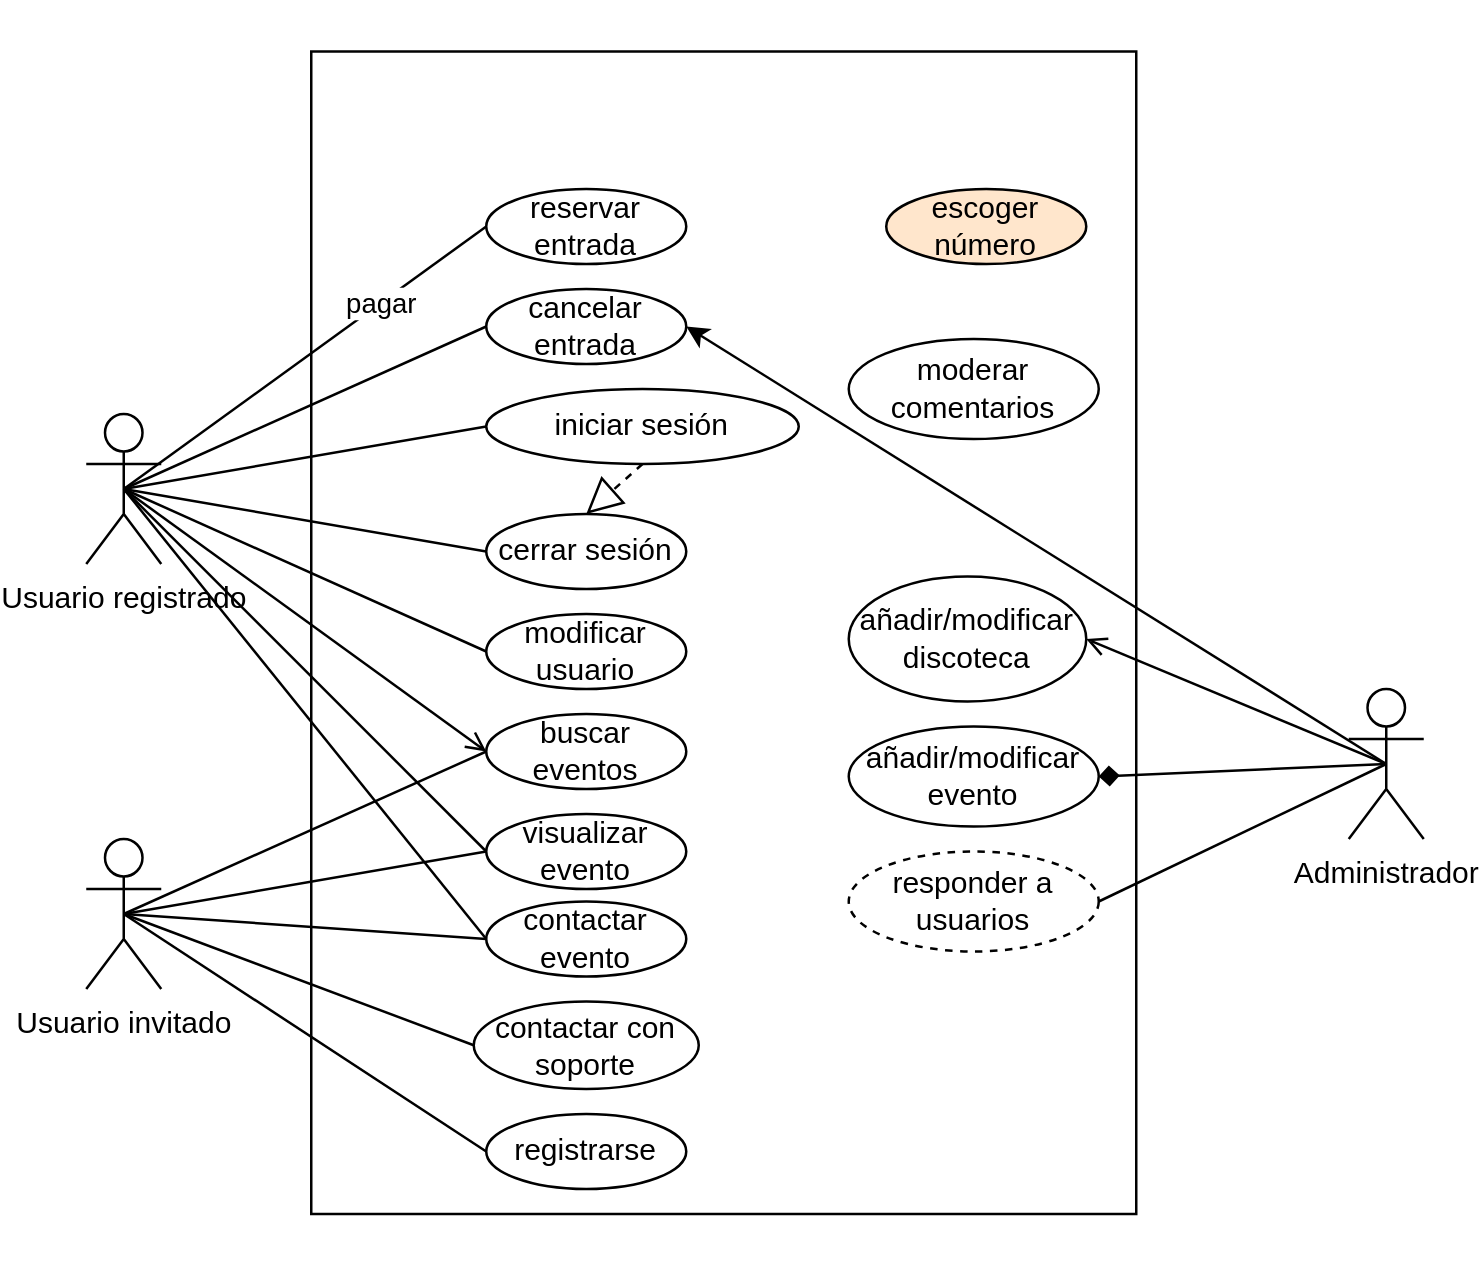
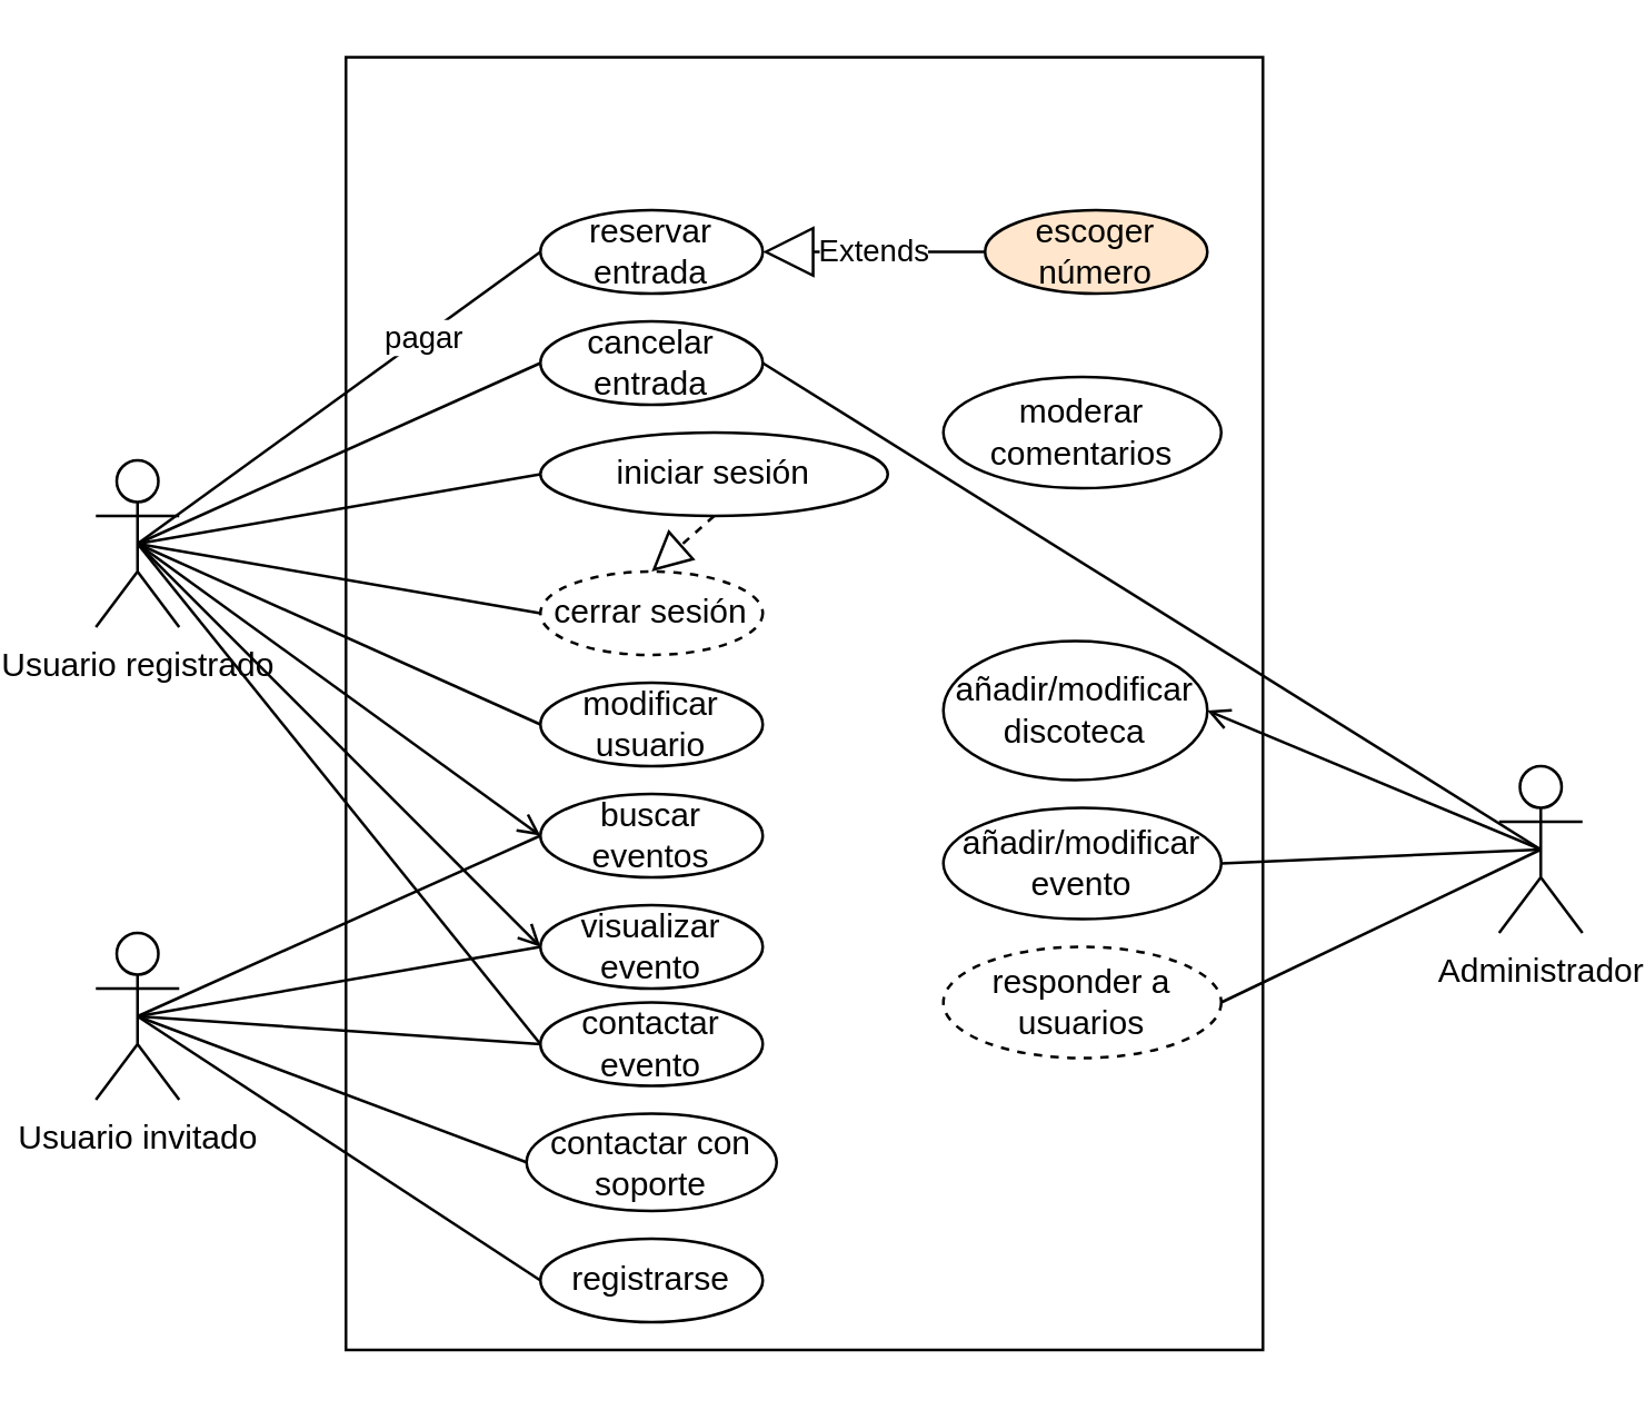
+ <mxCell id="37" value="Extends" style="endArrow=block;endSize=16;endFill=0;html=1;rounded=0;exitX=0;exitY=0.5;exitDx=0;exitDy=0;entryX=1;entryY=0.5;entryDx=0;entryDy=0;" edge="1" parent="1" source="36" target="28"><mxGeometry width="160" relative="1" as="geometry"><mxPoint x="390" y="145" as="sourcePoint" /><mxPoint x="550" y="145" as="targetPoint" /></mxGeometry></mxCell>
- <mxCell id="40" value="" style="endArrow=classic;html=1;rounded=0;entryX=1;entryY=0.5;entryDx=0;entryDy=0;exitX=0.5;exitY=0.5;exitDx=0;exitDy=0;exitPerimeter=0;" edge="1" parent="1" source="4" target="38"><mxGeometry width="50" height="50" relative="1" as="geometry"><mxPoint x="430" y="165" as="sourcePoint" /><mxPoint x="200" y="110" as="targetPoint" /></mxGeometry></mxCell>
+ <mxCell id="40" value="" style="endArrow=none;html=1;rounded=0;entryX=1;entryY=0.5;entryDx=0;entryDy=0;exitX=0.5;exitY=0.5;exitDx=0;exitDy=0;exitPerimeter=0;" edge="1" parent="1" source="4" target="38"><mxGeometry width="50" height="50" relative="1" as="geometry"><mxPoint x="430" y="165" as="sourcePoint" /><mxPoint x="200" y="110" as="targetPoint" /></mxGeometry></mxCell>
- <mxCell id="7" value="cerrar sesión" style="ellipse;whiteSpace=wrap;html=1;" vertex="1" parent="1"><mxGeometry x="180" y="205" width="80" height="30" as="geometry" /></mxCell>
+ <mxCell id="7" value="cerrar sesión" style="ellipse;whiteSpace=wrap;html=1;dashed=1;" vertex="1" parent="1"><mxGeometry x="180" y="205" width="80" height="30" as="geometry" /></mxCell>
- <mxCell id="25" value="" style="endArrow=diamond;html=1;rounded=0;exitX=0.5;exitY=0.5;exitDx=0;exitDy=0;exitPerimeter=0;entryX=1;entryY=0.5;entryDx=0;entryDy=0;" edge="1" parent="1" target="24" source="4"><mxGeometry width="50" height="50" relative="1" as="geometry"><mxPoint x="540" y="345" as="sourcePoint" /><mxPoint x="350" y="260" as="targetPoint" /></mxGeometry></mxCell>
+ <mxCell id="25" value="" style="endArrow=none;html=1;rounded=0;exitX=0.5;exitY=0.5;exitDx=0;exitDy=0;exitPerimeter=0;entryX=1;entryY=0.5;entryDx=0;entryDy=0;" edge="1" parent="1" target="24" source="4"><mxGeometry width="50" height="50" relative="1" as="geometry"><mxPoint x="540" y="345" as="sourcePoint" /><mxPoint x="350" y="260" as="targetPoint" /></mxGeometry></mxCell>
- <mxCell id="18" value="" style="endArrow=none;html=1;rounded=0;exitX=0.5;exitY=0.5;exitDx=0;exitDy=0;exitPerimeter=0;entryX=0;entryY=0.5;entryDx=0;entryDy=0;" edge="1" parent="1" source="2" target="16"><mxGeometry width="50" height="50" relative="1" as="geometry"><mxPoint x="95" y="375" as="sourcePoint" /><mxPoint x="200" y="300" as="targetPoint" /></mxGeometry></mxCell>
+ <mxCell id="18" value="" style="endArrow=open;html=1;rounded=0;exitX=0.5;exitY=0.5;exitDx=0;exitDy=0;exitPerimeter=0;entryX=0;entryY=0.5;entryDx=0;entryDy=0;" edge="1" parent="1" source="2" target="16"><mxGeometry width="50" height="50" relative="1" as="geometry"><mxPoint x="95" y="375" as="sourcePoint" /><mxPoint x="200" y="300" as="targetPoint" /></mxGeometry></mxCell>
